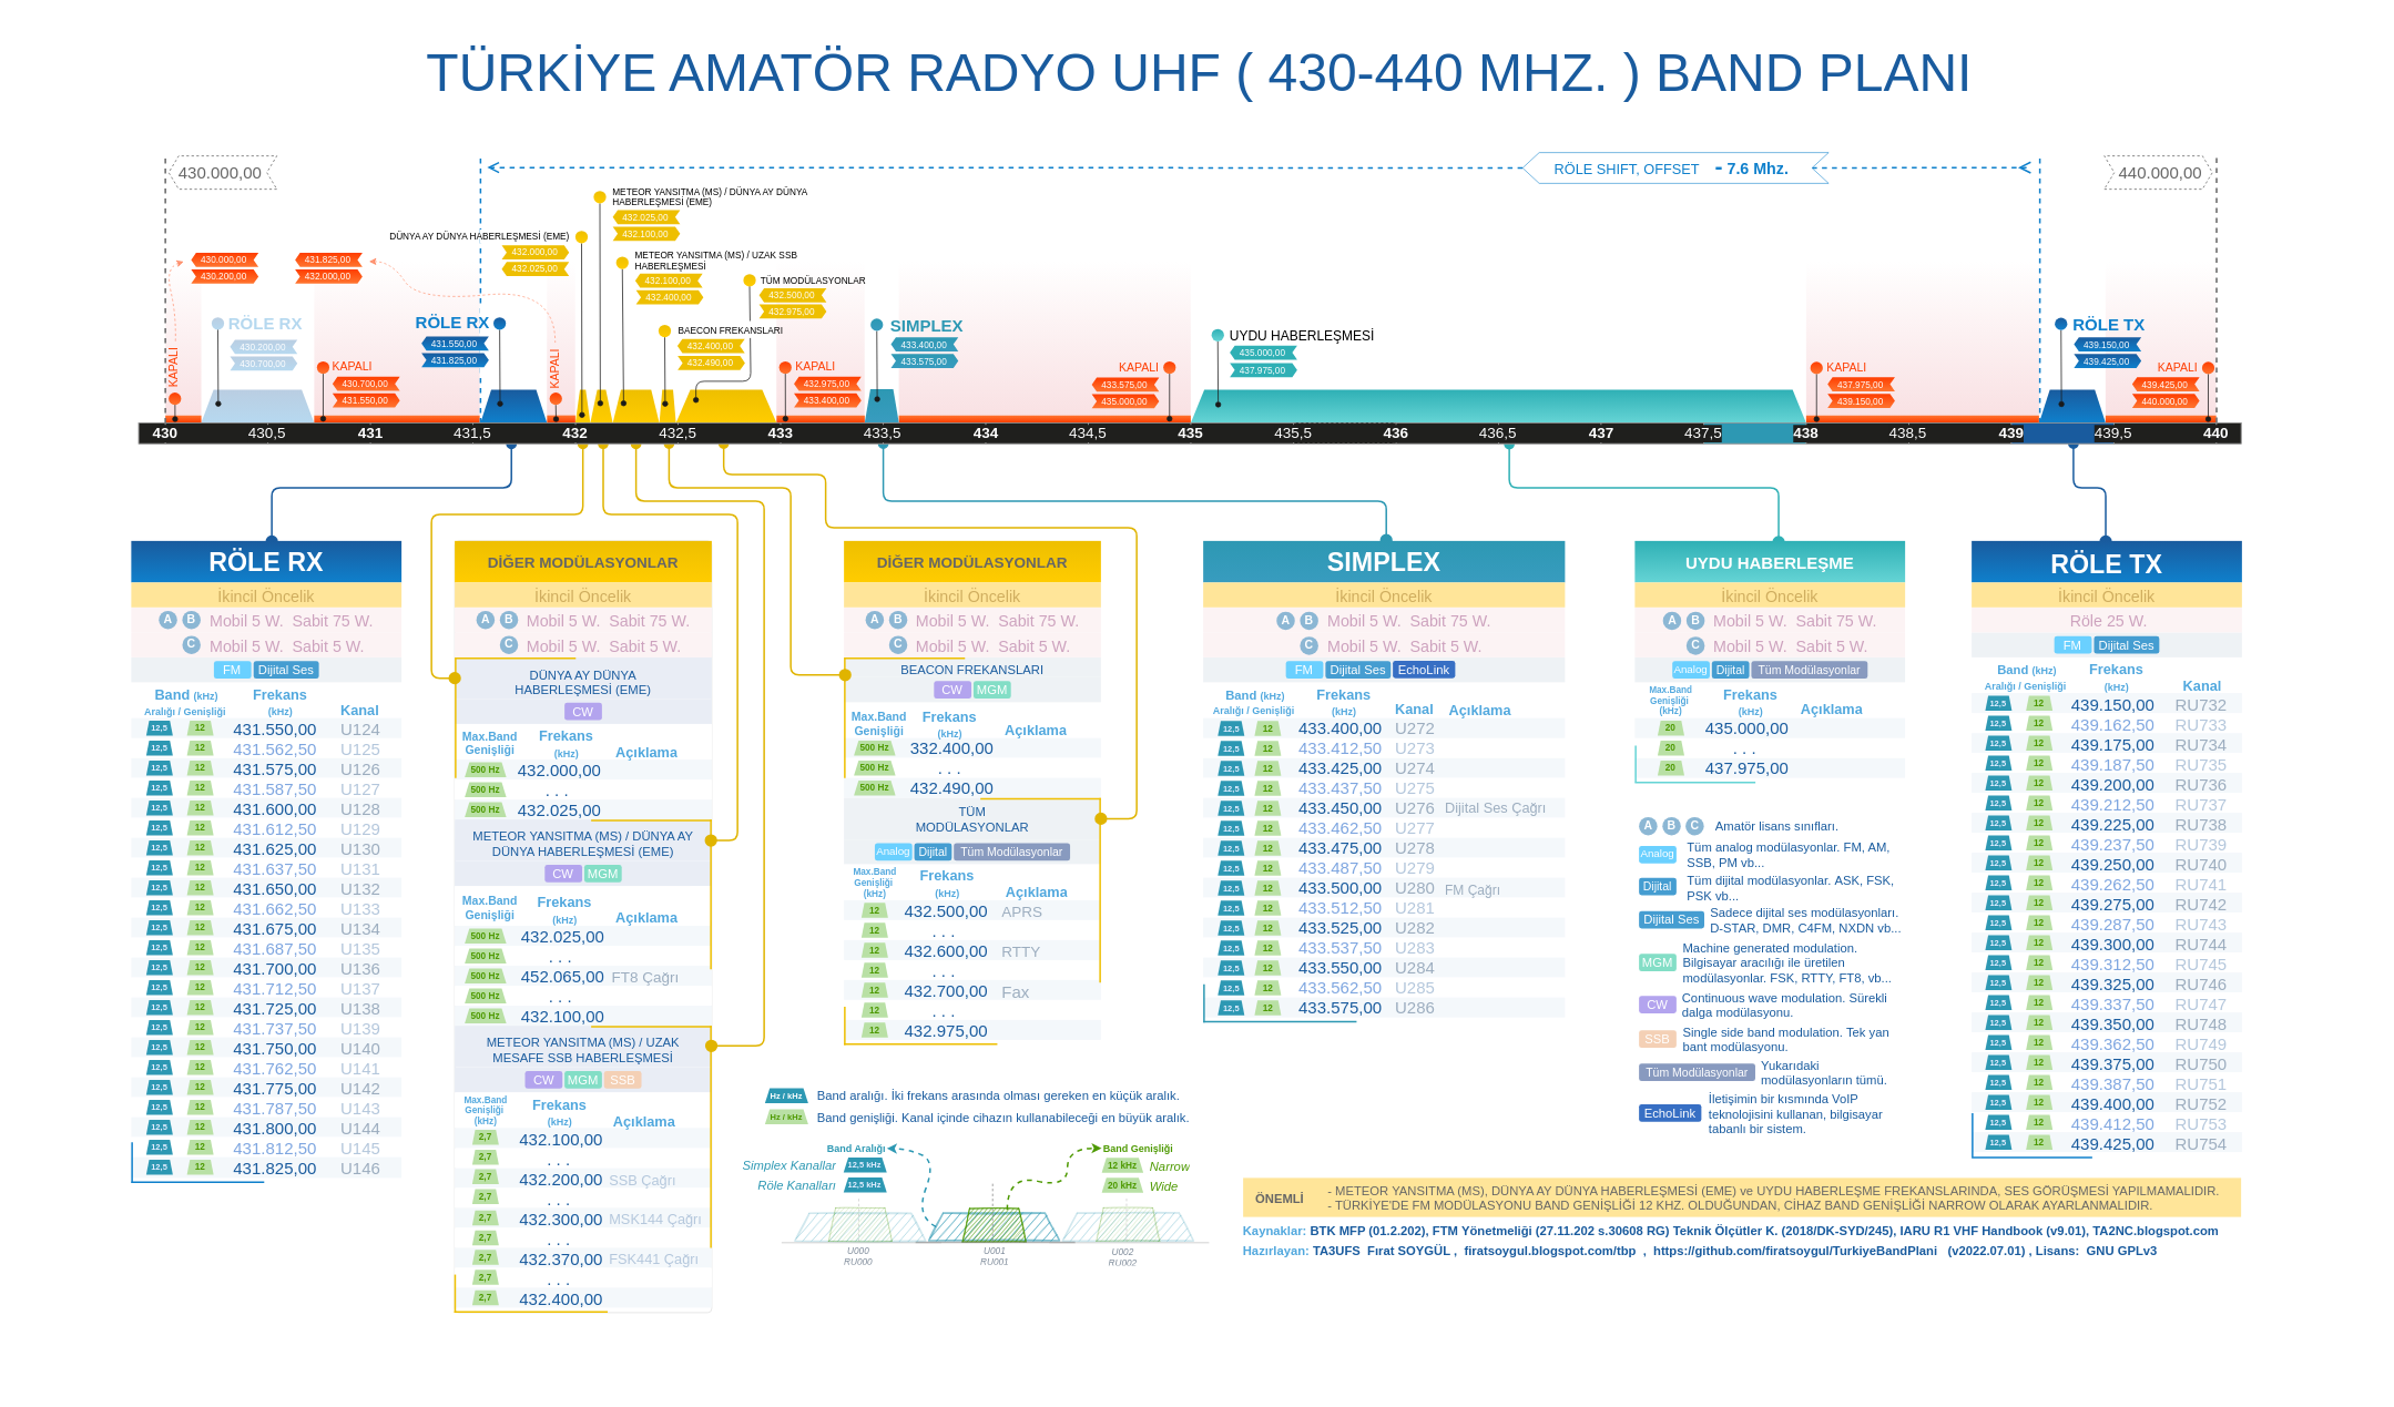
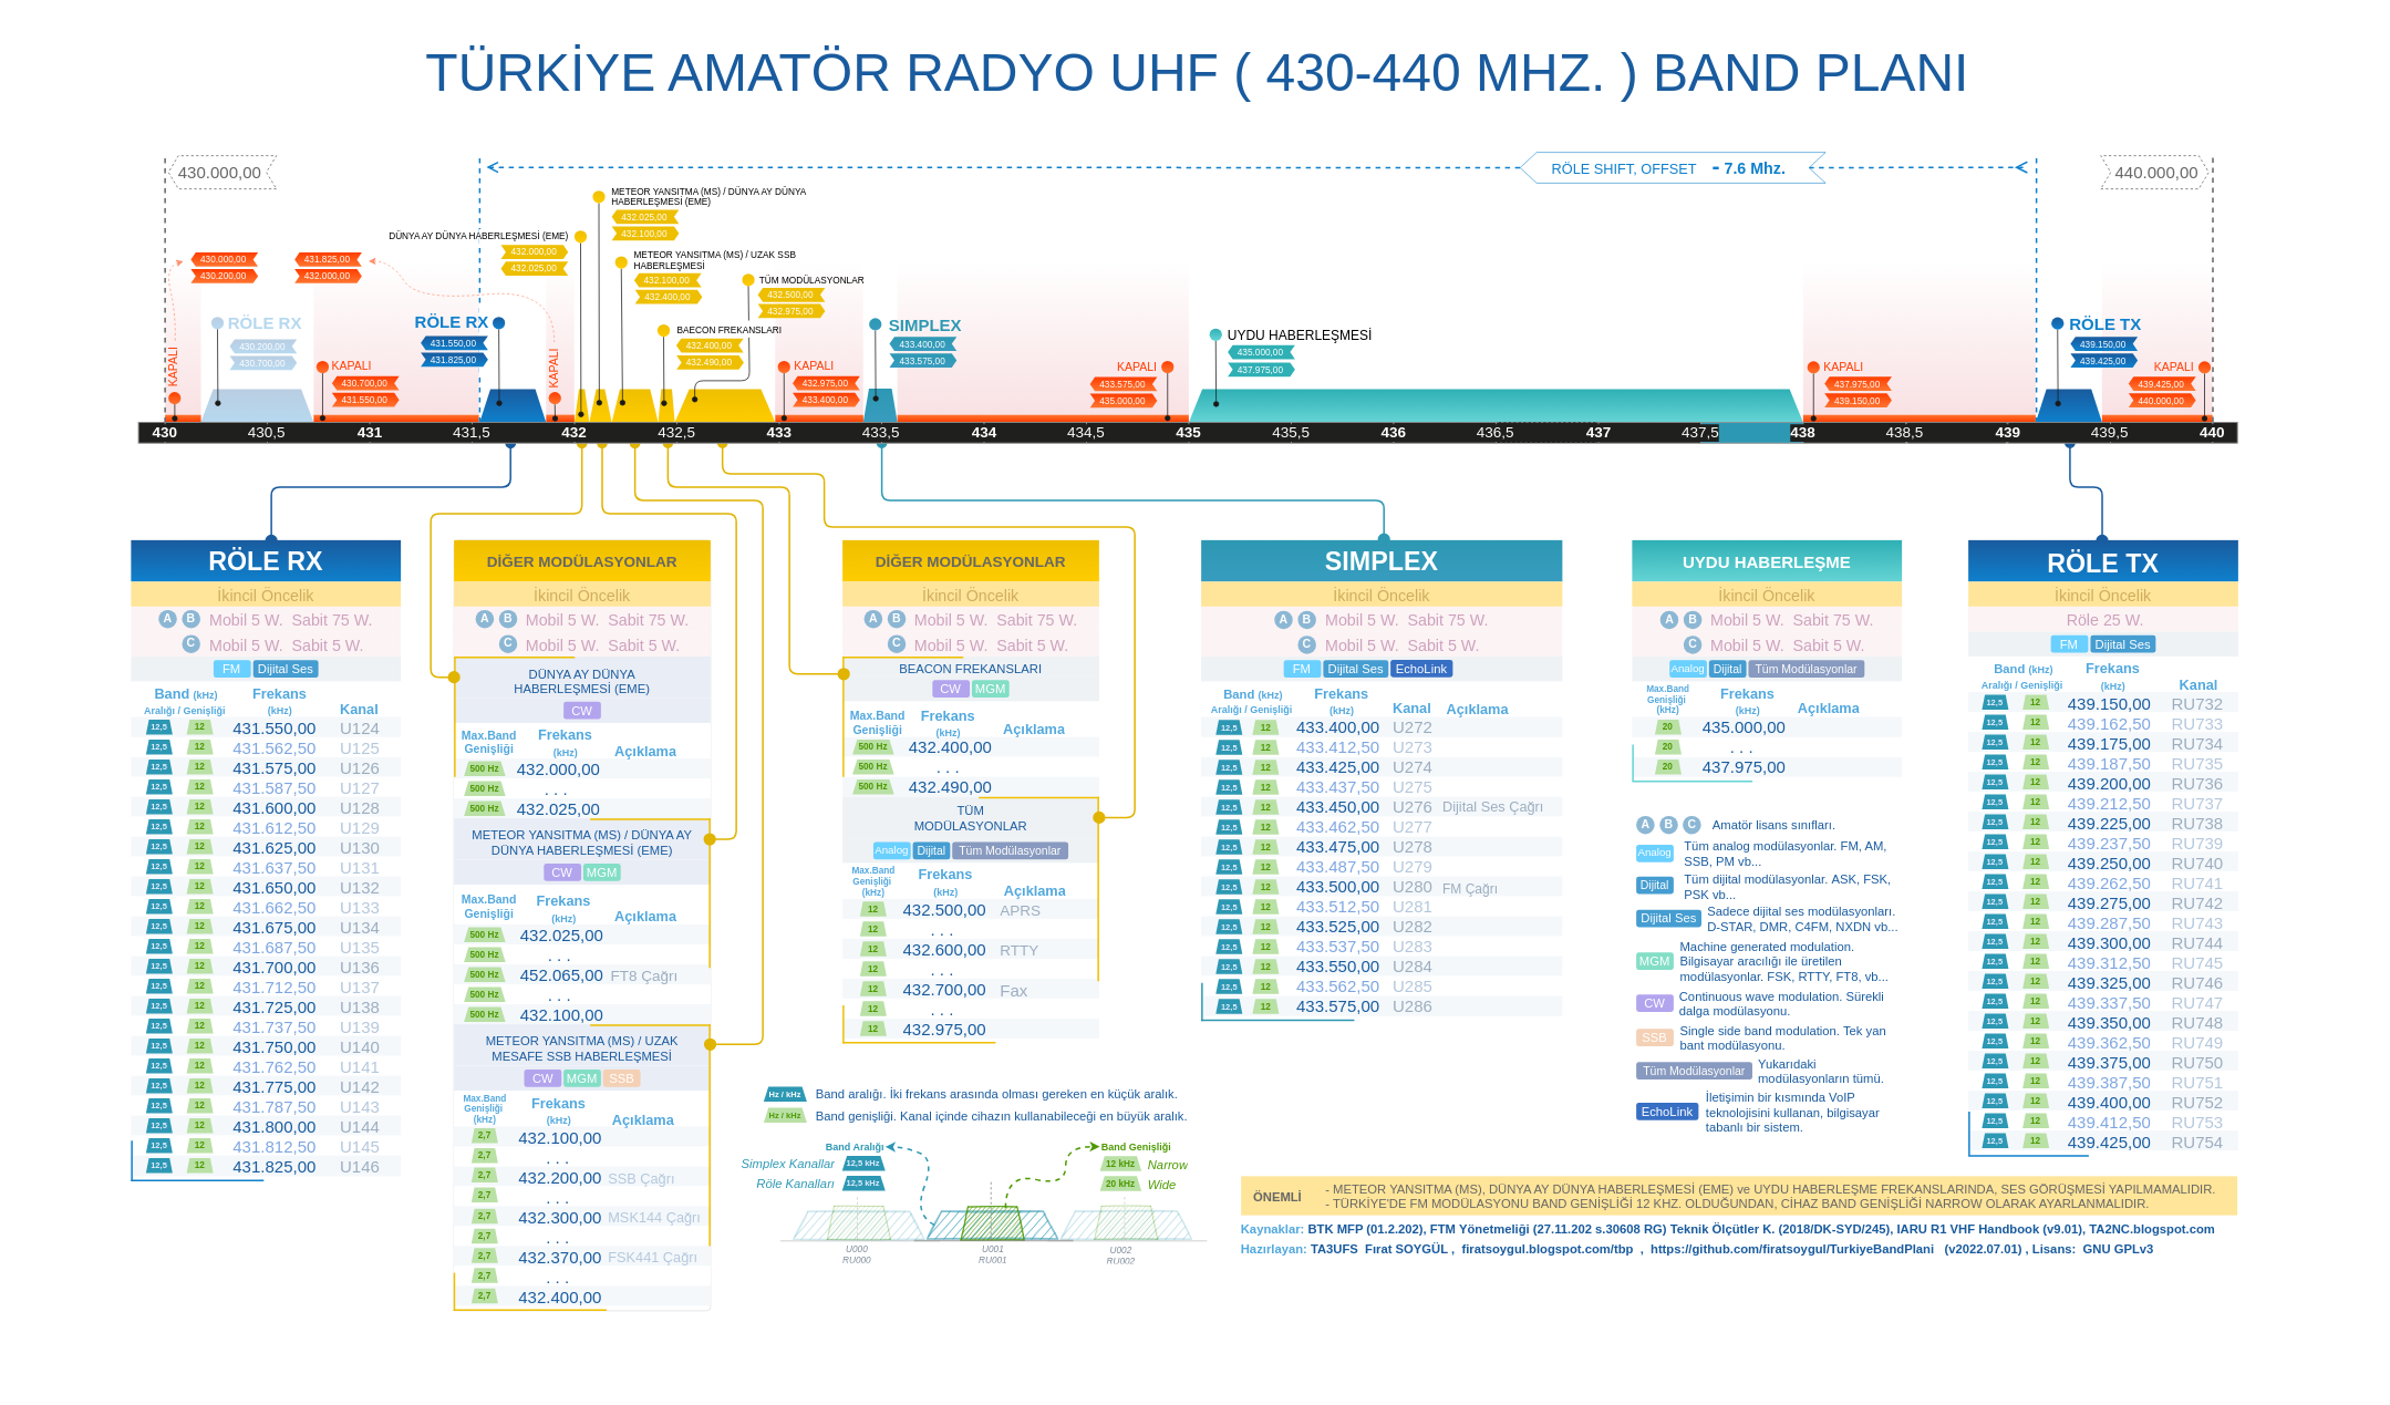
- <mxCell id="502" value="435,5" style="rounded=0;fillColor=#1F1F1D;strokeColor=#999999;fontColor=#FFFFFF;align=left;spacingLeft=-25;perimeterSpacing=0;labelBackgroundColor=#1F1F1D;fontSize=18;spacing=2;whiteSpace=wrap;html=1;labelBorderColor=none;spacingTop=0;verticalAlign=middle;labelPosition=center;verticalLabelPosition=middle;fontStyle=0;strokeWidth=1;dashed=1;" parent="489" vertex="1"><mxGeometry x="1388.55" width="123.317" height="25" as="geometry" /></mxCell>
+ <mxCell id="502" value="435,5" style="rounded=0;fillColor=#1F1F1D;strokeColor=#999999;fontColor=#FFFFFF;align=left;spacingLeft=-25;perimeterSpacing=0;labelBackgroundColor=#1F1F1D;fontSize=18;spacing=2;whiteSpace=wrap;html=1;labelBorderColor=none;spacingTop=0;verticalAlign=middle;labelPosition=center;verticalLabelPosition=middle;fontStyle=0;strokeWidth=1;" parent="489" vertex="1"><mxGeometry x="1388.55" width="123.317" height="25" as="geometry" /></mxCell>
- <mxCell id="504" value="436,5" style="rounded=0;fillColor=#1F1F1D;strokeColor=#999999;fontColor=#FFFFFF;align=left;spacingLeft=-25;perimeterSpacing=0;labelBackgroundColor=#1F1F1D;fontSize=18;spacing=2;whiteSpace=wrap;html=1;labelBorderColor=none;spacingTop=0;verticalAlign=middle;labelPosition=center;verticalLabelPosition=middle;fontStyle=0;strokeWidth=1;" parent="489" vertex="1"><mxGeometry x="1635.184" width="123.317" height="25" as="geometry" /></mxCell>
+ <mxCell id="504" value="436,5" style="rounded=0;fillColor=#1F1F1D;strokeColor=#999999;fontColor=#FFFFFF;align=left;spacingLeft=-25;perimeterSpacing=0;labelBackgroundColor=#1F1F1D;fontSize=18;spacing=2;whiteSpace=wrap;html=1;labelBorderColor=none;spacingTop=0;verticalAlign=middle;labelPosition=center;verticalLabelPosition=middle;fontStyle=0;strokeWidth=1;dashed=1;" parent="489" vertex="1"><mxGeometry x="1635.184" width="123.317" height="25" as="geometry" /></mxCell>
- <mxCell id="508" value="438,5" style="rounded=0;fillColor=#1F1F1D;strokeColor=#999999;fontColor=#FFFFFF;align=left;spacingLeft=-25;perimeterSpacing=0;labelBackgroundColor=#1F1F1D;fontSize=18;spacing=2;whiteSpace=wrap;html=1;labelBorderColor=none;spacingTop=0;verticalAlign=middle;labelPosition=center;verticalLabelPosition=middle;fontStyle=0;strokeWidth=1;" parent="489" vertex="1"><mxGeometry x="2128.453" width="123.317" height="25" as="geometry" /></mxCell>
+ <mxCell id="508" value="438,5" style="fillColor=#1F1F1D;strokeColor=#999999;fontColor=#FFFFFF;align=left;spacingLeft=-25;perimeterSpacing=0;labelBackgroundColor=#1F1F1D;fontSize=18;spacing=2;whiteSpace=wrap;html=1;labelBorderColor=none;spacingTop=0;verticalAlign=middle;labelPosition=center;verticalLabelPosition=middle;fontStyle=0;strokeWidth=1;rounded=1;" parent="489" vertex="1"><mxGeometry x="2128.453" width="123.317" height="25" as="geometry" /></mxCell>
- <mxCell id="509" value="&lt;div style=&quot;font-size: 18px;&quot;&gt;&lt;span style=&quot;font-size: 18px;&quot;&gt;439&lt;/span&gt;&lt;br style=&quot;font-size: 18px;&quot;&gt;&lt;/div&gt;" style="rounded=0;fillColor=#195b9e;strokeColor=#999999;fontColor=#FFFFFF;align=left;spacingLeft=-17;perimeterSpacing=0;labelBackgroundColor=#1F1F1D;fontSize=18;spacing=2;whiteSpace=wrap;html=1;labelBorderColor=none;spacingTop=0;verticalAlign=middle;labelPosition=center;verticalLabelPosition=middle;fontStyle=1;strokeWidth=1;" parent="489" vertex="1"><mxGeometry x="2251.77" width="123.317" height="25" as="geometry" /></mxCell>
+ <mxCell id="509" value="&lt;div style=&quot;font-size: 18px;&quot;&gt;&lt;span style=&quot;font-size: 18px;&quot;&gt;439&lt;/span&gt;&lt;br style=&quot;font-size: 18px;&quot;&gt;&lt;/div&gt;" style="rounded=0;fillColor=#1F1F1D;strokeColor=#999999;fontColor=#FFFFFF;align=left;spacingLeft=-17;perimeterSpacing=0;labelBackgroundColor=#1F1F1D;fontSize=18;spacing=2;whiteSpace=wrap;html=1;labelBorderColor=none;spacingTop=0;verticalAlign=middle;labelPosition=center;verticalLabelPosition=middle;fontStyle=1;strokeWidth=1;" parent="489" vertex="1"><mxGeometry x="2251.77" width="123.317" height="25" as="geometry" /></mxCell>
- <mxCell id="314" style="edgeStyle=orthogonalEdgeStyle;rounded=1;orthogonalLoop=1;jettySize=auto;html=1;startArrow=oval;startFill=1;startSize=13;endArrow=oval;endFill=1;strokeColor=#2FB0B5;strokeWidth=2;fontSize=14;fontColor=#FFFFFF;exitX=0.532;exitY=0.029;exitDx=0;exitDy=0;exitPerimeter=0;endSize=11;entryX=0.104;entryY=1.02;entryDx=0;entryDy=0;entryPerimeter=0;" parent="1" source="318" target="504" edge="1"><mxGeometry relative="1" as="geometry"><mxPoint x="1814" y="537" as="targetPoint" /><Array as="points"><mxPoint x="2138" y="586" /><mxPoint x="1814" y="586" /></Array></mxGeometry></mxCell>
- <mxCell id="35" value="&lt;div style=&quot;font-size: 20px&quot;&gt;&lt;span style=&quot;color: rgb(25 , 91 , 158)&quot;&gt;332.400,00&lt;/span&gt;&lt;br&gt;&lt;/div&gt;&lt;div style=&quot;font-size: 20px&quot;&gt;&lt;font color=&quot;#195b9e&quot;&gt;&lt;span style=&quot;font-size: 20px&quot;&gt;&lt;font style=&quot;font-size: 20px&quot;&gt;&amp;nbsp;&amp;nbsp;&amp;nbsp;&amp;nbsp;&amp;nbsp; . . .&lt;/font&gt;&lt;br style=&quot;font-size: 20px&quot;&gt;&lt;/span&gt;&lt;/font&gt;&lt;/div&gt;&lt;div style=&quot;font-size: 20px&quot;&gt;&lt;font color=&quot;#195b9e&quot;&gt;&lt;span style=&quot;font-size: 20px&quot;&gt;&lt;font style=&quot;font-size: 20px&quot;&gt;432.490,00&lt;/font&gt;&lt;/span&gt;&lt;/font&gt;&lt;/div&gt;&lt;span style=&quot;font-size: 20px&quot;&gt;&lt;/span&gt;" style="text;strokeColor=none;fillColor=none;html=1;verticalAlign=top;overflow=hidden;whiteSpace=wrap;labelBorderColor=none;labelBackgroundColor=none;spacingTop=0;absoluteArcSize=0;imageAspect=0;noLabel=0;fixDash=0;autosize=0;container=0;dropTarget=0;recursiveResize=1;expand=1;editable=1;backgroundOutline=0;movable=1;movableLabel=1;resizeWidth=0;treeFolding=0;pointerEvents=1;fontSize=20;" parent="18" vertex="1"><mxGeometry x="78.21" y="231" width="111" height="80" as="geometry" /></mxCell>
+ <mxCell id="35" value="&lt;div style=&quot;font-size: 20px&quot;&gt;&lt;span style=&quot;color: rgb(25 , 91 , 158)&quot;&gt;432.400,00&lt;/span&gt;&lt;br&gt;&lt;/div&gt;&lt;div style=&quot;font-size: 20px&quot;&gt;&lt;font color=&quot;#195b9e&quot;&gt;&lt;span style=&quot;font-size: 20px&quot;&gt;&lt;font style=&quot;font-size: 20px&quot;&gt;&amp;nbsp;&amp;nbsp;&amp;nbsp;&amp;nbsp;&amp;nbsp; . . .&lt;/font&gt;&lt;br style=&quot;font-size: 20px&quot;&gt;&lt;/span&gt;&lt;/font&gt;&lt;/div&gt;&lt;div style=&quot;font-size: 20px&quot;&gt;&lt;font color=&quot;#195b9e&quot;&gt;&lt;span style=&quot;font-size: 20px&quot;&gt;&lt;font style=&quot;font-size: 20px&quot;&gt;432.490,00&lt;/font&gt;&lt;/span&gt;&lt;/font&gt;&lt;/div&gt;&lt;span style=&quot;font-size: 20px&quot;&gt;&lt;/span&gt;" style="text;strokeColor=none;fillColor=none;html=1;verticalAlign=top;overflow=hidden;whiteSpace=wrap;labelBorderColor=none;labelBackgroundColor=none;spacingTop=0;absoluteArcSize=0;imageAspect=0;noLabel=0;fixDash=0;autosize=0;container=0;dropTarget=0;recursiveResize=1;expand=1;editable=1;backgroundOutline=0;movable=1;movableLabel=1;resizeWidth=0;treeFolding=0;pointerEvents=1;fontSize=20;" parent="18" vertex="1"><mxGeometry x="78.21" y="231" width="111" height="80" as="geometry" /></mxCell>
